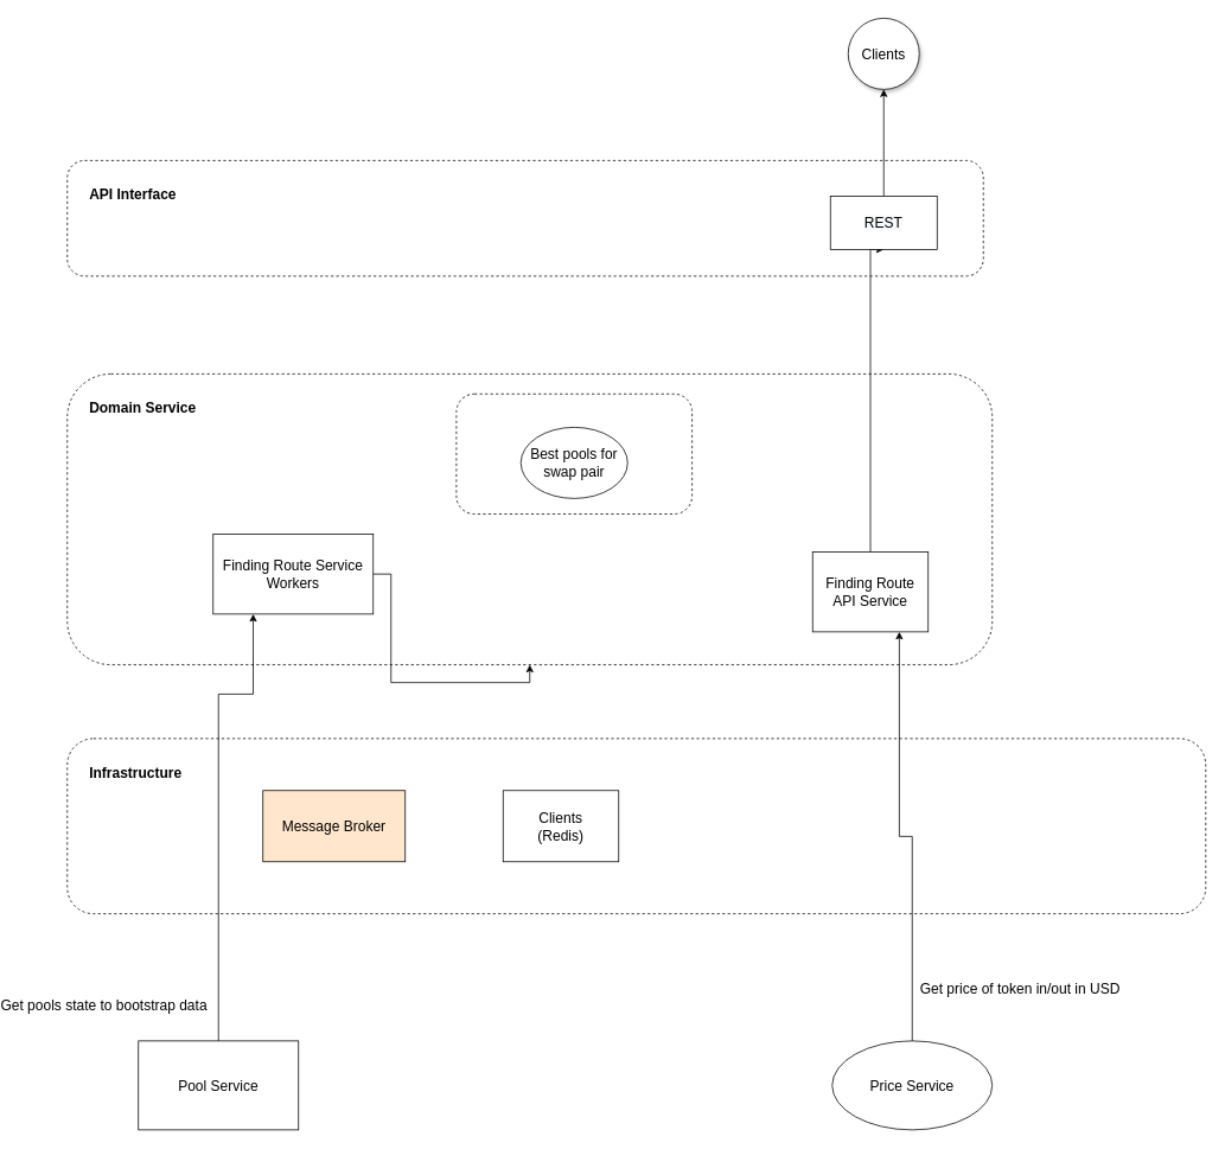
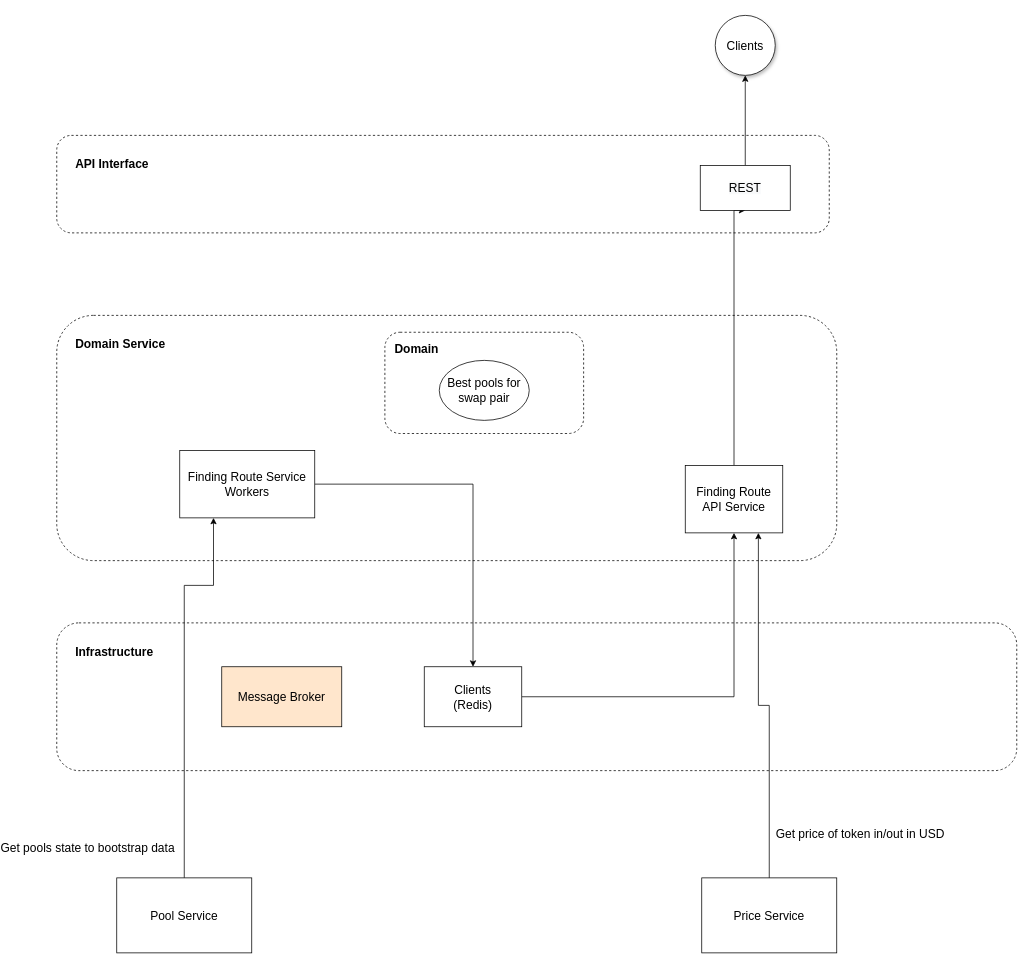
+ <mxCell id="16" value="&lt;b style=&quot;font-size: 16px;&quot;&gt;Domain&lt;/b&gt;" style="text;html=1;strokeColor=none;fillColor=none;align=center;verticalAlign=middle;whiteSpace=wrap;rounded=0;dashed=1;fontSize=16;" parent="1" vertex="1"><mxGeometry x="470" y="450" width="60" height="30" as="geometry" /></mxCell>
- <mxCell id="12" style="edgeStyle=orthogonalEdgeStyle;rounded=0;orthogonalLoop=1;jettySize=auto;html=1;exitX=1;exitY=0.5;exitDx=0;exitDy=0;fontSize=16;" edge="1" parent="1" source="13" target="4"><mxGeometry relative="1" as="geometry" /></mxCell>
+ <mxCell id="12" style="edgeStyle=orthogonalEdgeStyle;rounded=0;orthogonalLoop=1;jettySize=auto;html=1;exitX=1;exitY=0.5;exitDx=0;exitDy=0;entryX=0.5;entryY=0;entryDx=0;entryDy=0;fontSize=16;" edge="1" parent="1" source="13" target="9"><mxGeometry relative="1" as="geometry" /></mxCell>
+ <mxCell id="8" style="edgeStyle=orthogonalEdgeStyle;rounded=0;orthogonalLoop=1;jettySize=auto;html=1;exitX=1;exitY=0.5;exitDx=0;exitDy=0;entryX=0.5;entryY=1;entryDx=0;entryDy=0;fontSize=16;" edge="1" parent="1" source="9" target="6"><mxGeometry relative="1" as="geometry" /></mxCell>
- <mxCell id="23" value="Price Service" style="ellipse;whiteSpace=wrap;html=1;fontSize=16;" vertex="1" parent="1"><mxGeometry x="880" y="1170" width="180" height="100" as="geometry" /></mxCell>
+ <mxCell id="23" value="Price Service" style="rounded=0;whiteSpace=wrap;html=1;fontSize=16;" vertex="1" parent="1"><mxGeometry x="880" y="1170" width="180" height="100" as="geometry" /></mxCell>
